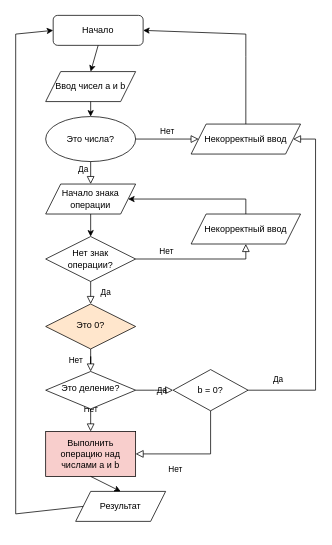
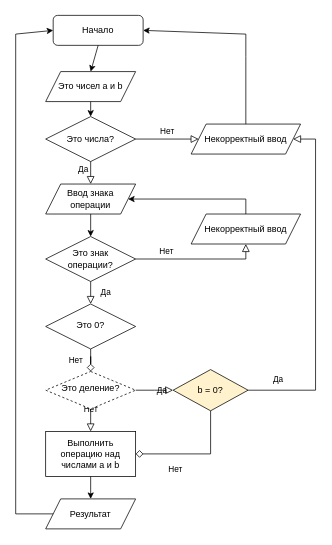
- <mxCell id="8" value="Ввод чисел a и b" style="shape=parallelogram;perimeter=parallelogramPerimeter;whiteSpace=wrap;html=1;fixedSize=1;" vertex="1" parent="1"><mxGeometry x="60" y="95" width="120" height="40" as="geometry" /></mxCell>
+ <mxCell id="8" value="Это чисел a и b" style="shape=parallelogram;perimeter=parallelogramPerimeter;whiteSpace=wrap;html=1;fixedSize=1;" vertex="1" parent="1"><mxGeometry x="60" y="95" width="120" height="40" as="geometry" /></mxCell>
- <mxCell id="9" value="Это числа?" style="ellipse;whiteSpace=wrap;html=1;" vertex="1" parent="1"><mxGeometry x="60" y="155" width="120" height="60" as="geometry" /></mxCell>
+ <mxCell id="9" value="Это числа?" style="rhombus;whiteSpace=wrap;html=1;" vertex="1" parent="1"><mxGeometry x="60" y="155" width="120" height="60" as="geometry" /></mxCell>
- <mxCell id="14" value="Начало знака операции" style="shape=parallelogram;perimeter=parallelogramPerimeter;whiteSpace=wrap;html=1;fixedSize=1;" vertex="1" parent="1"><mxGeometry x="60" y="245" width="120" height="40" as="geometry" /></mxCell>
+ <mxCell id="14" value="Ввод знака операции" style="shape=parallelogram;perimeter=parallelogramPerimeter;whiteSpace=wrap;html=1;fixedSize=1;" vertex="1" parent="1"><mxGeometry x="60" y="245" width="120" height="40" as="geometry" /></mxCell>
- <mxCell id="15" value="Нет знак &lt;br&gt;операции?" style="rhombus;whiteSpace=wrap;html=1;" vertex="1" parent="1"><mxGeometry x="60" y="315" width="120" height="60" as="geometry" /></mxCell>
+ <mxCell id="15" value="Это знак &lt;br&gt;операции?" style="rhombus;whiteSpace=wrap;html=1;" vertex="1" parent="1"><mxGeometry x="60" y="315" width="120" height="60" as="geometry" /></mxCell>
- <mxCell id="4" value="Это 0?" style="rhombus;whiteSpace=wrap;html=1;shadow=0;fontFamily=Helvetica;fontSize=12;align=center;strokeWidth=1;spacing=6;spacingTop=-4;fillColor=#ffe6cc;" parent="1" vertex="1"><mxGeometry x="60" y="405" width="120" height="60" as="geometry" /></mxCell>
+ <mxCell id="4" value="Это 0?" style="rhombus;whiteSpace=wrap;html=1;shadow=0;fontFamily=Helvetica;fontSize=12;align=center;strokeWidth=1;spacing=6;spacingTop=-4;" parent="1" vertex="1"><mxGeometry x="60" y="405" width="120" height="60" as="geometry" /></mxCell>
- <mxCell id="3" value="Нет" style="rounded=0;html=1;jettySize=auto;orthogonalLoop=1;fontSize=11;endArrow=block;endFill=0;endSize=8;strokeWidth=1;shadow=0;labelBackgroundColor=none;edgeStyle=orthogonalEdgeStyle;" parent="1" source="4" target="7" edge="1"><mxGeometry y="20" relative="1" as="geometry"><mxPoint as="offset" /></mxGeometry></mxCell>
+ <mxCell id="3" value="Нет" style="rounded=0;html=1;jettySize=auto;orthogonalLoop=1;fontSize=11;endArrow=diamond;endFill=0;endSize=8;strokeWidth=1;shadow=0;labelBackgroundColor=none;edgeStyle=orthogonalEdgeStyle;" parent="1" source="4" target="7" edge="1"><mxGeometry y="20" relative="1" as="geometry"><mxPoint as="offset" /></mxGeometry></mxCell>
- <mxCell id="7" value="Это деление?" style="rhombus;whiteSpace=wrap;html=1;shadow=0;fontFamily=Helvetica;fontSize=12;align=center;strokeWidth=1;spacing=6;spacingTop=-4;" parent="1" vertex="1"><mxGeometry x="60" y="495" width="120" height="50" as="geometry" /></mxCell>
+ <mxCell id="7" value="Это деление?" style="rhombus;whiteSpace=wrap;html=1;shadow=0;fontFamily=Helvetica;fontSize=12;align=center;strokeWidth=1;spacing=6;spacingTop=-4;dashed=1;" parent="1" vertex="1"><mxGeometry x="60" y="495" width="120" height="50" as="geometry" /></mxCell>
- <mxCell id="23" value="b = 0?" style="rhombus;whiteSpace=wrap;html=1;" vertex="1" parent="1"><mxGeometry x="230" y="492.5" width="100" height="55" as="geometry" /></mxCell>
+ <mxCell id="23" value="b = 0?" style="rhombus;whiteSpace=wrap;html=1;fillColor=#fff2cc;" vertex="1" parent="1"><mxGeometry x="230" y="492.5" width="100" height="55" as="geometry" /></mxCell>
- <mxCell id="25" value="Выполнить операцию над числами a и b" style="rounded=0;whiteSpace=wrap;html=1;fillColor=#f8cecc;" vertex="1" parent="1"><mxGeometry x="60" y="575" width="120" height="60" as="geometry" /></mxCell>
+ <mxCell id="25" value="Выполнить операцию над числами a и b" style="rounded=0;whiteSpace=wrap;html=1;" vertex="1" parent="1"><mxGeometry x="60" y="575" width="120" height="60" as="geometry" /></mxCell>
- <mxCell id="26" value="Нет" style="rounded=0;html=1;jettySize=auto;orthogonalLoop=1;fontSize=11;endArrow=block;endFill=0;endSize=8;strokeWidth=1;shadow=0;labelBackgroundColor=none;edgeStyle=orthogonalEdgeStyle;exitX=0.5;exitY=1;exitDx=0;exitDy=0;entryX=1;entryY=0.5;entryDx=0;entryDy=0;" edge="1" parent="1" source="23" target="25"><mxGeometry x="0.333" y="20" relative="1" as="geometry"><mxPoint as="offset" /><mxPoint x="130" y="555" as="sourcePoint" /><mxPoint x="130" y="585" as="targetPoint" /></mxGeometry></mxCell>
+ <mxCell id="26" value="Нет" style="rounded=0;html=1;jettySize=auto;orthogonalLoop=1;fontSize=11;endArrow=diamond;endFill=0;endSize=8;strokeWidth=1;shadow=0;labelBackgroundColor=none;edgeStyle=orthogonalEdgeStyle;exitX=0.5;exitY=1;exitDx=0;exitDy=0;entryX=1;entryY=0.5;entryDx=0;entryDy=0;" edge="1" parent="1" source="23" target="25"><mxGeometry x="0.333" y="20" relative="1" as="geometry"><mxPoint as="offset" /><mxPoint x="130" y="555" as="sourcePoint" /><mxPoint x="130" y="585" as="targetPoint" /></mxGeometry></mxCell>
- <mxCell id="27" value="Результат" style="shape=parallelogram;perimeter=parallelogramPerimeter;whiteSpace=wrap;html=1;fixedSize=1;" vertex="1" parent="1"><mxGeometry x="100" y="655" width="120" height="40" as="geometry" /></mxCell>
+ <mxCell id="27" value="Результат" style="shape=parallelogram;perimeter=parallelogramPerimeter;whiteSpace=wrap;html=1;fixedSize=1;" vertex="1" parent="1"><mxGeometry x="60" y="665" width="120" height="40" as="geometry" /></mxCell>
